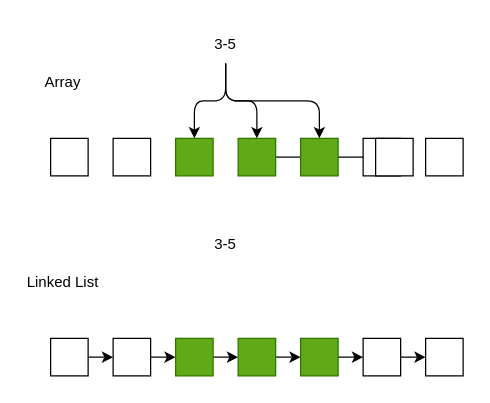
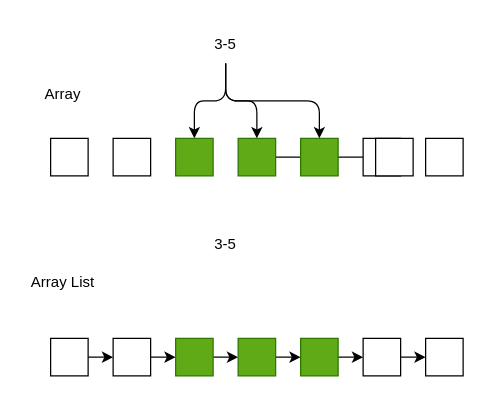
- <mxCell id="2" value="Array" style="text;strokeColor=none;align=center;fillColor=none;html=1;verticalAlign=middle;whiteSpace=wrap;rounded=0;" vertex="1" parent="1"><mxGeometry x="20" y="50" width="60" height="30" as="geometry" /></mxCell>
+ <mxCell id="2" value="Array" style="text;strokeColor=none;align=center;fillColor=none;html=1;verticalAlign=middle;whiteSpace=wrap;rounded=0;" vertex="1" parent="1"><mxGeometry x="20" y="60" width="60" height="30" as="geometry" /></mxCell>
- <mxCell id="15" value="Linked List" style="text;strokeColor=none;align=center;fillColor=none;html=1;verticalAlign=middle;whiteSpace=wrap;rounded=0;" vertex="1" parent="1"><mxGeometry x="20" y="210" width="60" height="30" as="geometry" /></mxCell>
+ <mxCell id="15" value="Array List" style="text;strokeColor=none;align=center;fillColor=none;html=1;verticalAlign=middle;whiteSpace=wrap;rounded=0;" vertex="1" parent="1"><mxGeometry x="20" y="210" width="60" height="30" as="geometry" /></mxCell>
